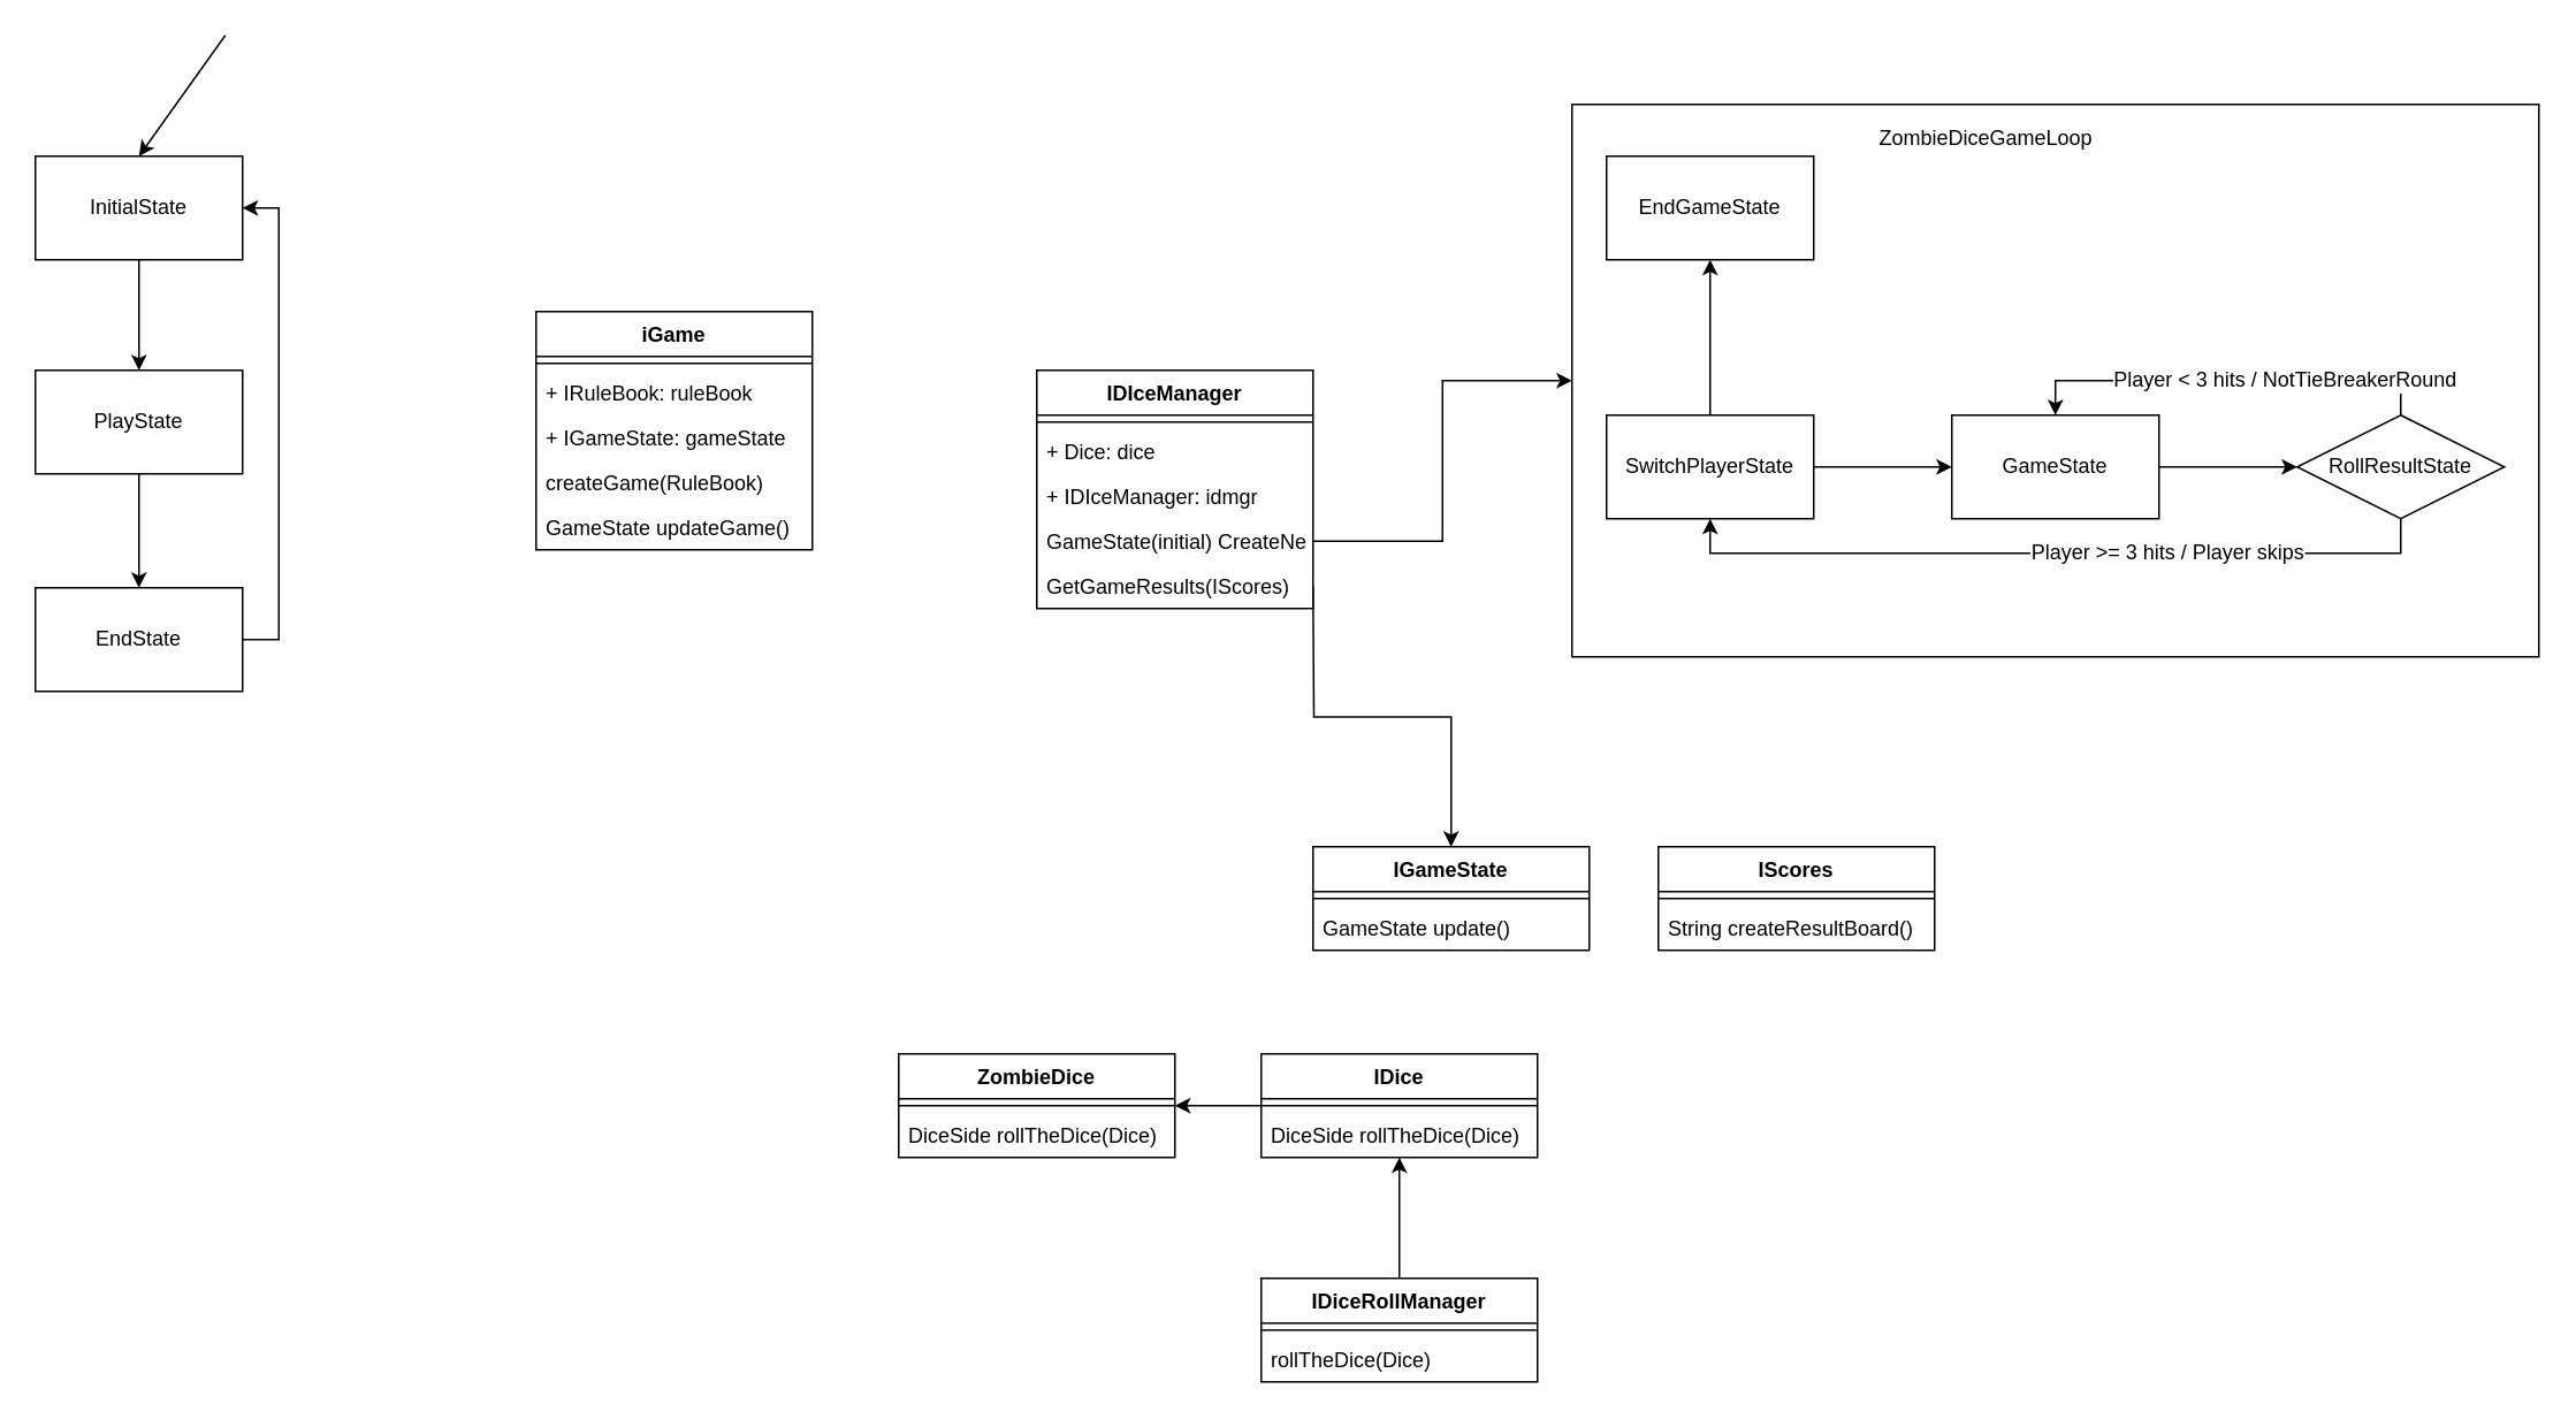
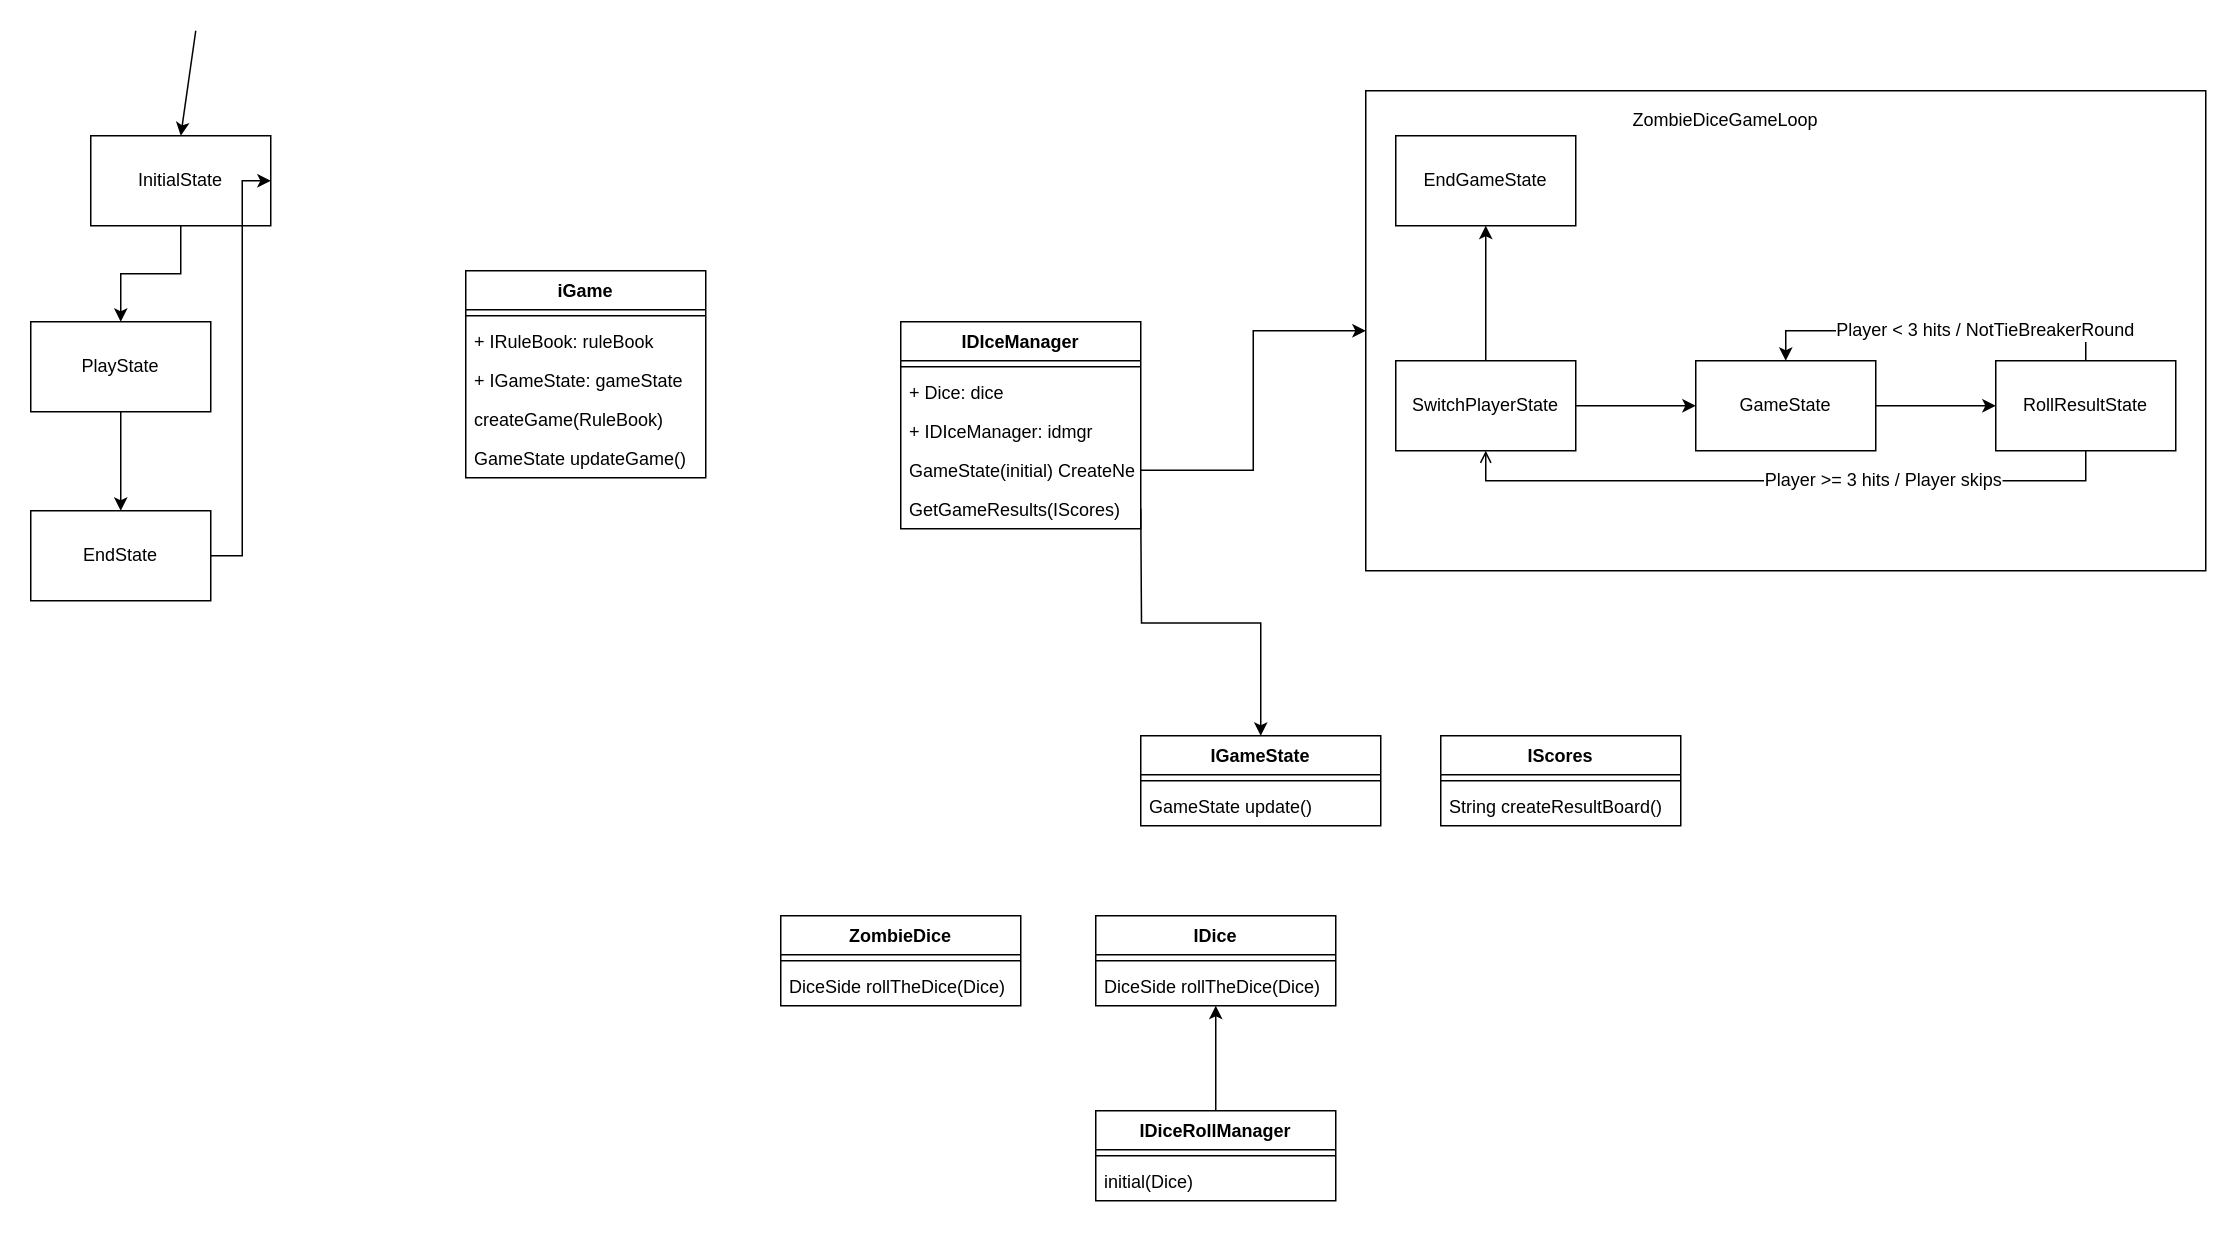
- <mxCell id="47" value="InitialState" style="rounded=0;whiteSpace=wrap;html=1;" vertex="1" parent="1"><mxGeometry x="20" y="90" width="120" height="60" as="geometry" /></mxCell>
+ <mxCell id="47" value="InitialState" style="rounded=0;whiteSpace=wrap;html=1;" vertex="1" parent="1"><mxGeometry x="60" y="90" width="120" height="60" as="geometry" /></mxCell>
- <mxCell id="12" value="RollResultState" style="rhombus;whiteSpace=wrap;html=1;" vertex="1" parent="1"><mxGeometry x="1330" y="240" width="120" height="60" as="geometry" /></mxCell>
+ <mxCell id="12" value="RollResultState" style="rounded=0;whiteSpace=wrap;html=1;" vertex="1" parent="1"><mxGeometry x="1330" y="240" width="120" height="60" as="geometry" /></mxCell>
- <mxCell id="10" style="edgeStyle=orthogonalEdgeStyle;rounded=0;orthogonalLoop=1;jettySize=auto;html=1;entryX=0.5;entryY=1;entryDx=0;entryDy=0;" edge="1" parent="1" source="12" target="5"><mxGeometry relative="1" as="geometry"><Array as="points"><mxPoint x="1390" y="320" /><mxPoint x="990" y="320" /></Array></mxGeometry></mxCell>
+ <mxCell id="10" style="edgeStyle=orthogonalEdgeStyle;rounded=0;orthogonalLoop=1;jettySize=auto;html=1;entryX=0.5;entryY=1;entryDx=0;entryDy=0;endArrow=open;" edge="1" parent="1" source="12" target="5"><mxGeometry relative="1" as="geometry"><Array as="points"><mxPoint x="1390" y="320" /><mxPoint x="990" y="320" /></Array></mxGeometry></mxCell>
- <mxCell id="35" style="edgeStyle=orthogonalEdgeStyle;rounded=0;orthogonalLoop=1;jettySize=auto;html=1;entryX=1;entryY=0.5;entryDx=0;entryDy=0;" edge="1" parent="1" source="36" target="39"><mxGeometry relative="1" as="geometry" /></mxCell>
- <mxCell id="45" value="rollTheDice(Dice)" style="text;strokeColor=none;fillColor=none;align=left;verticalAlign=top;spacingLeft=4;spacingRight=4;overflow=hidden;rotatable=0;points=[[0,0.5],[1,0.5]];portConstraint=eastwest;" vertex="1" parent="43"><mxGeometry y="34" width="160" height="26" as="geometry" /></mxCell>
+ <mxCell id="45" value="initial(Dice)" style="text;strokeColor=none;fillColor=none;align=left;verticalAlign=top;spacingLeft=4;spacingRight=4;overflow=hidden;rotatable=0;points=[[0,0.5],[1,0.5]];portConstraint=eastwest;" vertex="1" parent="43"><mxGeometry y="34" width="160" height="26" as="geometry" /></mxCell>
